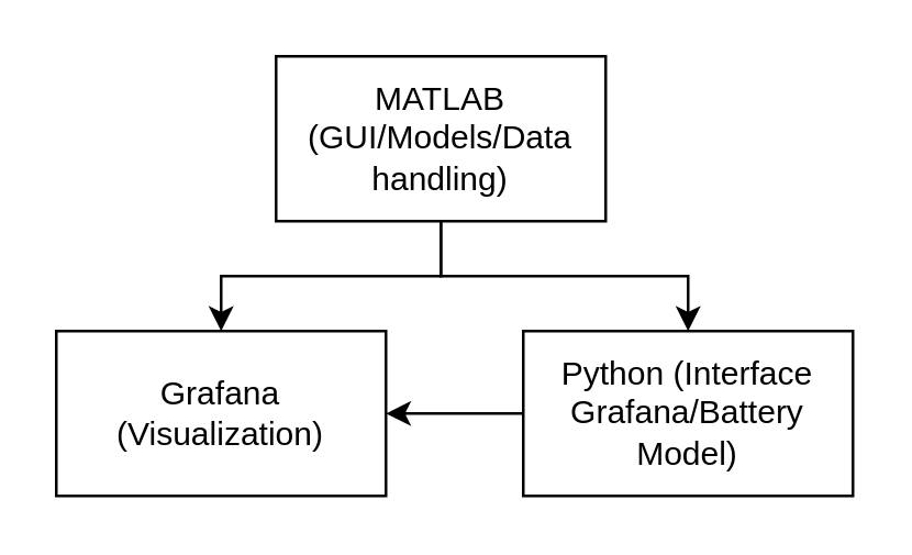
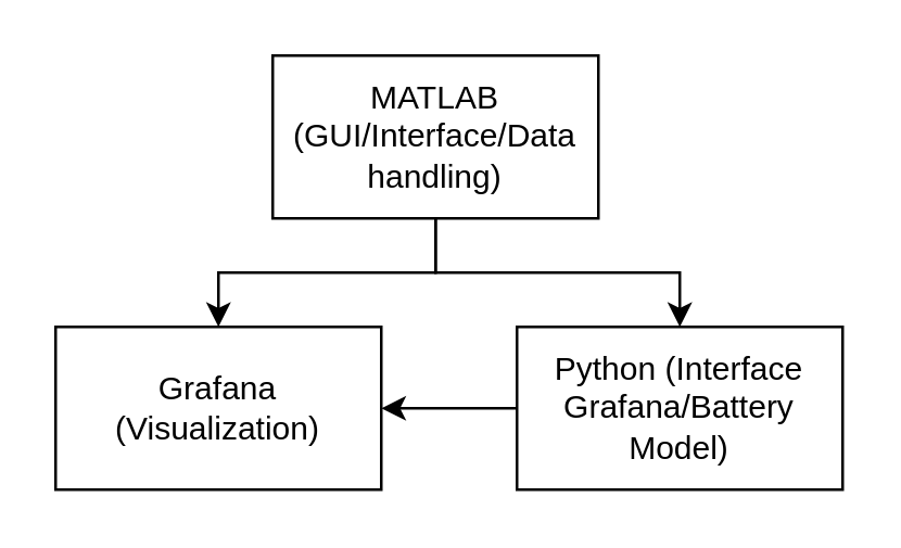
- <mxCell id="4" value="MATLAB&lt;br&gt;(GUI/Models/Data handling)" style="rounded=0;whiteSpace=wrap;html=1;" parent="1" vertex="1"><mxGeometry x="100" y="20" width="120" height="60" as="geometry" /></mxCell>
+ <mxCell id="4" value="MATLAB&lt;br&gt;(GUI/Interface/Data handling)" style="rounded=0;whiteSpace=wrap;html=1;" parent="1" vertex="1"><mxGeometry x="100" y="20" width="120" height="60" as="geometry" /></mxCell>
